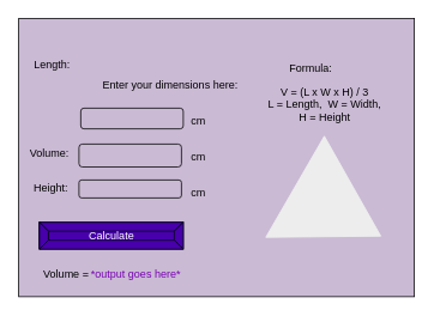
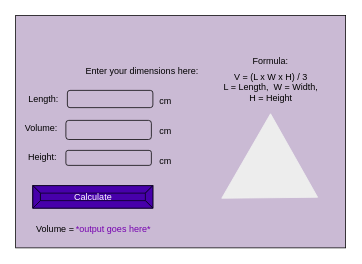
- <mxCell id="8" value="Length:&amp;nbsp;" style="text;html=1;strokeColor=none;fillColor=none;align=center;verticalAlign=middle;whiteSpace=wrap;rounded=0;fontColor=#000000;" vertex="1" parent="1"><mxGeometry x="29" y="56.5" width="60" height="30" as="geometry" /></mxCell>
+ <mxCell id="8" value="Length:&amp;nbsp;" style="text;html=1;strokeColor=none;fillColor=none;align=center;verticalAlign=middle;whiteSpace=wrap;rounded=0;fontColor=#000000;" vertex="1" parent="1"><mxGeometry x="29" y="116.5" width="60" height="30" as="geometry" /></mxCell>
- <mxCell id="5" value="Formula:" style="text;html=1;strokeColor=none;fillColor=none;align=center;verticalAlign=middle;whiteSpace=wrap;rounded=0;fontColor=#000000;" vertex="1" parent="1"><mxGeometry x="315" y="61" width="60" height="30" as="geometry" /></mxCell>
+ <mxCell id="5" value="Formula:" style="text;html=1;strokeColor=none;fillColor=none;align=center;verticalAlign=middle;whiteSpace=wrap;rounded=0;fontColor=#000000;" vertex="1" parent="1"><mxGeometry x="330" y="66" width="60" height="30" as="geometry" /></mxCell>
